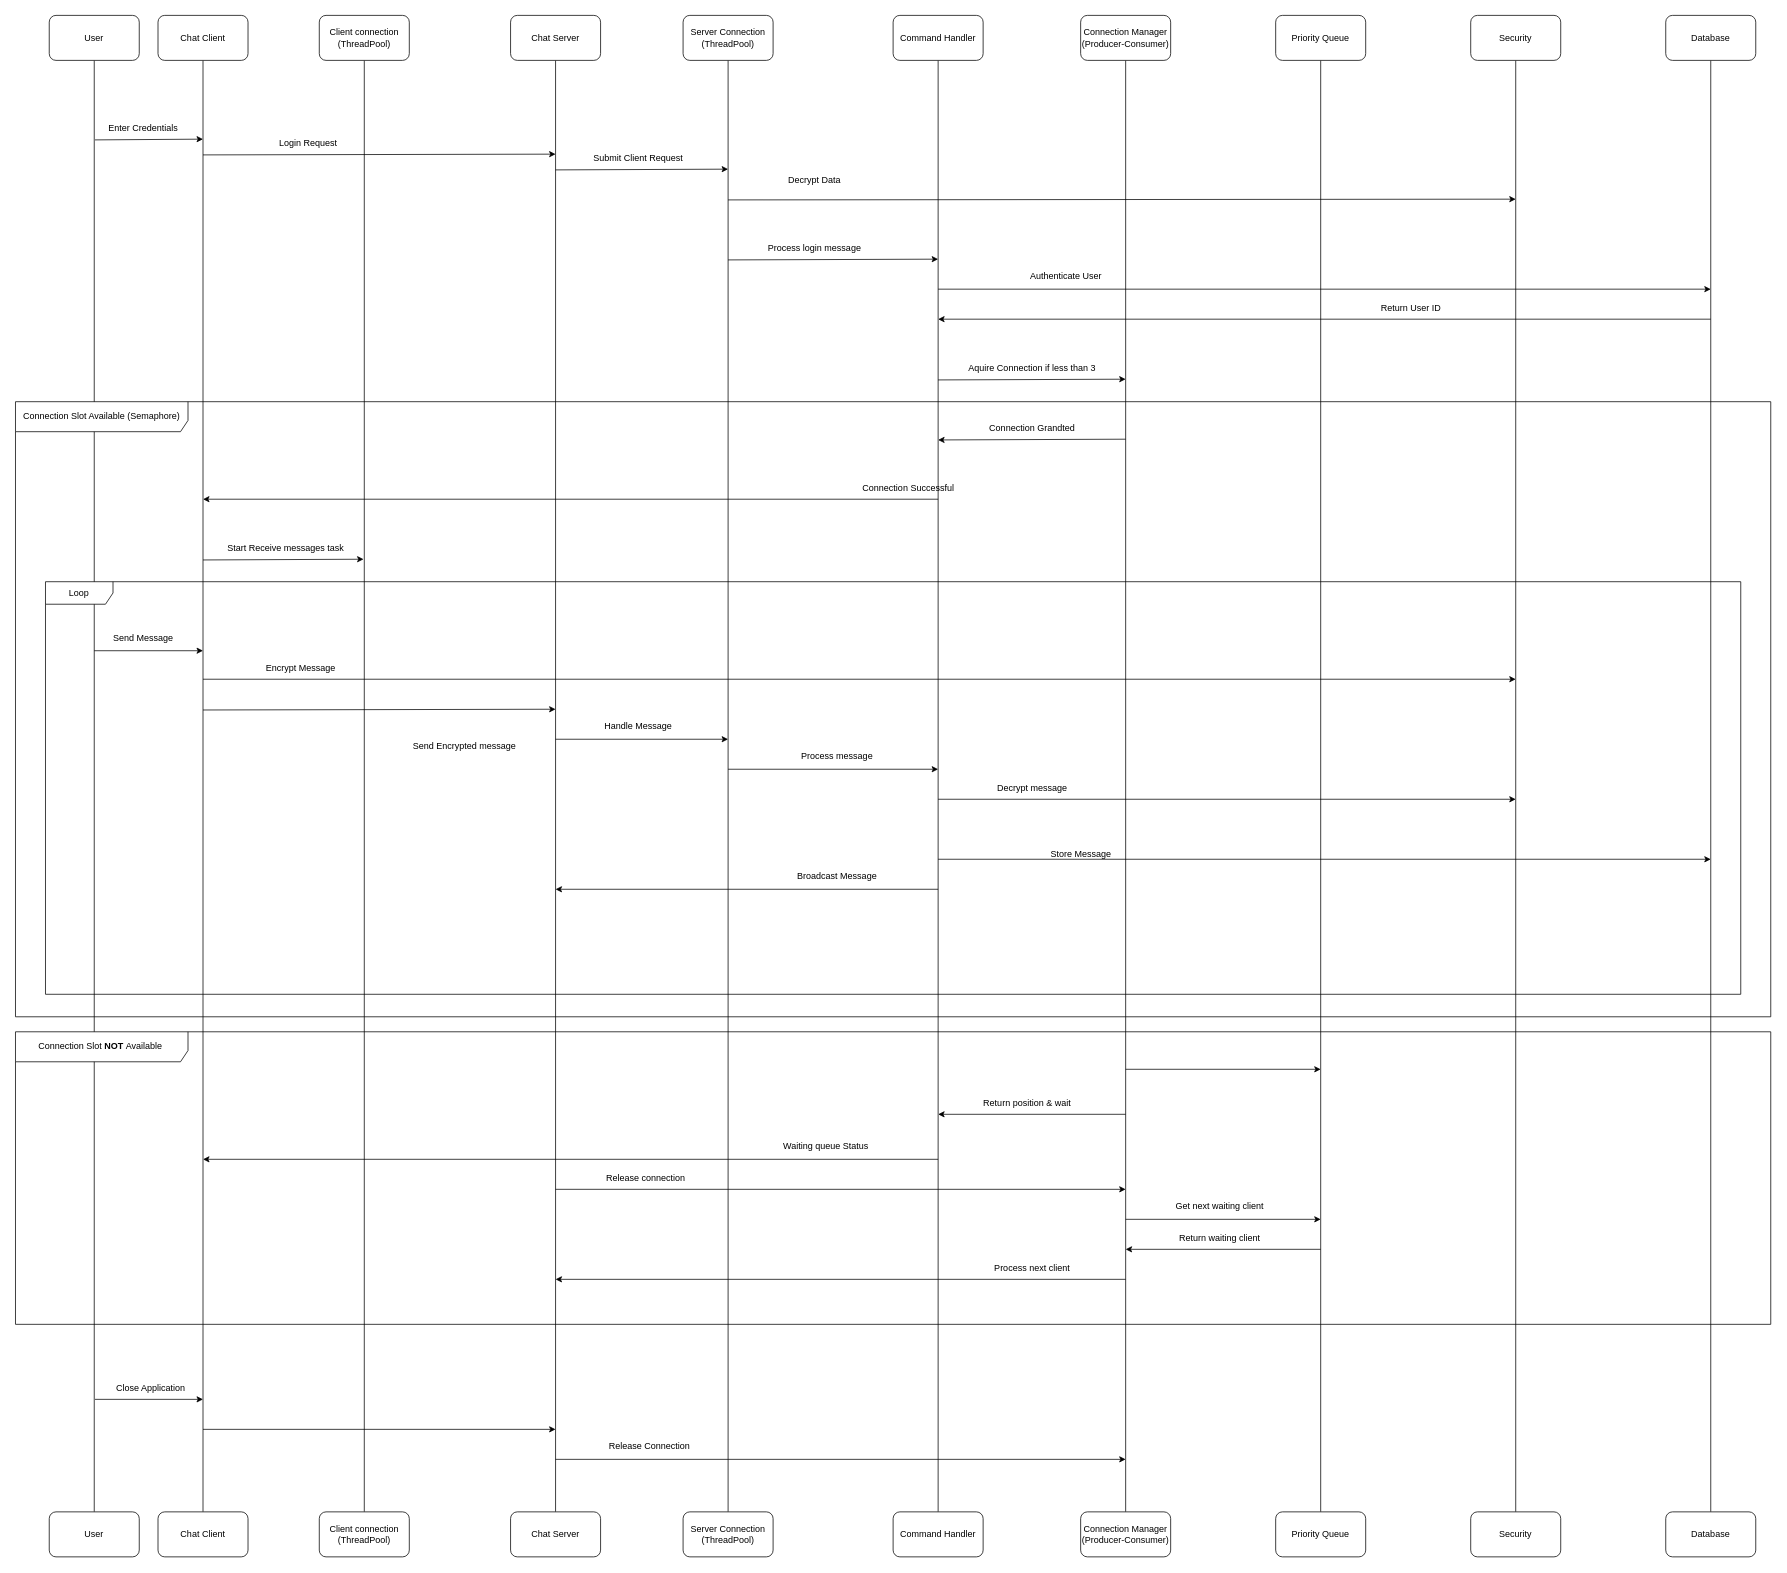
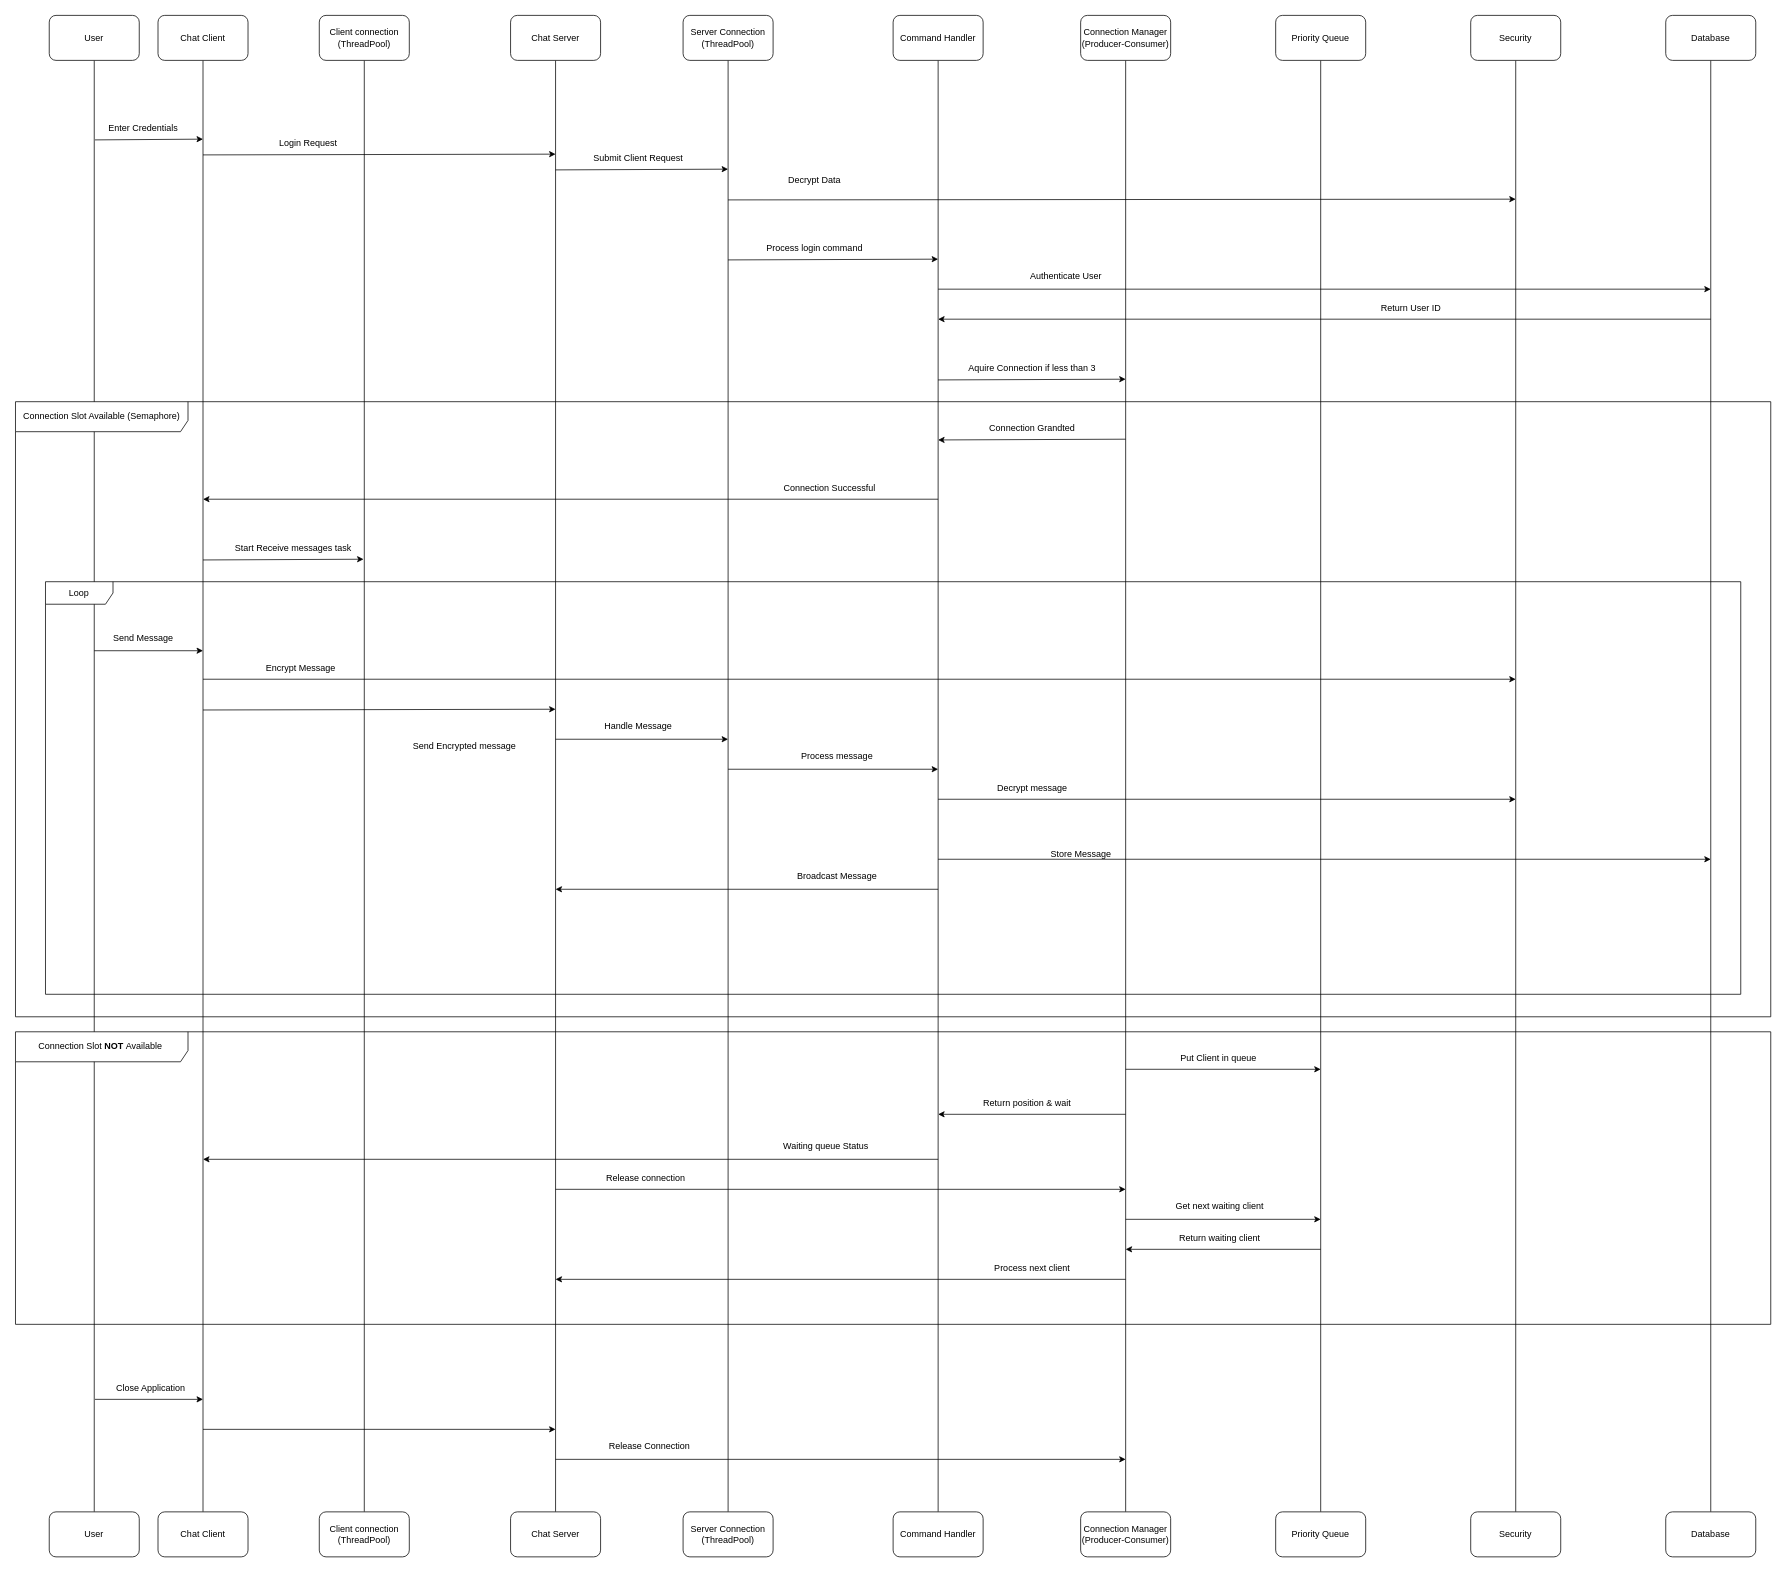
- <mxCell id="39" value="Process login message" style="text;html=1;align=center;verticalAlign=middle;resizable=0;points=[];autosize=1;strokeColor=none;fillColor=none;" parent="1" vertex="1"><mxGeometry x="1010" y="315" width="150" height="30" as="geometry" /></mxCell>
+ <mxCell id="39" value="Process login command" style="text;html=1;align=center;verticalAlign=middle;resizable=0;points=[];autosize=1;strokeColor=none;fillColor=none;" parent="1" vertex="1"><mxGeometry x="1010" y="315" width="150" height="30" as="geometry" /></mxCell>
- <mxCell id="50" value="Connection Successful" style="text;html=1;align=center;verticalAlign=middle;resizable=0;points=[];autosize=1;strokeColor=none;fillColor=none;" parent="1" vertex="1"><mxGeometry x="1135" y="635" width="150" height="30" as="geometry" /></mxCell>
+ <mxCell id="50" value="Connection Successful" style="text;html=1;align=center;verticalAlign=middle;resizable=0;points=[];autosize=1;strokeColor=none;fillColor=none;" parent="1" vertex="1"><mxGeometry x="1030" y="635" width="150" height="30" as="geometry" /></mxCell>
- <mxCell id="52" value="Start Receive messages task" style="text;html=1;align=center;verticalAlign=middle;resizable=0;points=[];autosize=1;strokeColor=none;fillColor=none;" parent="1" vertex="1"><mxGeometry x="290" y="715" width="180" height="30" as="geometry" /></mxCell>
+ <mxCell id="52" value="Start Receive messages task" style="text;html=1;align=center;verticalAlign=middle;resizable=0;points=[];autosize=1;strokeColor=none;fillColor=none;" parent="1" vertex="1"><mxGeometry x="300" y="715" width="180" height="30" as="geometry" /></mxCell>
+ <mxCell id="72" value="Put Client in queue&amp;nbsp;" style="text;html=1;align=center;verticalAlign=middle;resizable=0;points=[];autosize=1;strokeColor=none;fillColor=none;" parent="1" vertex="1"><mxGeometry x="1560" y="1395" width="130" height="30" as="geometry" /></mxCell>
